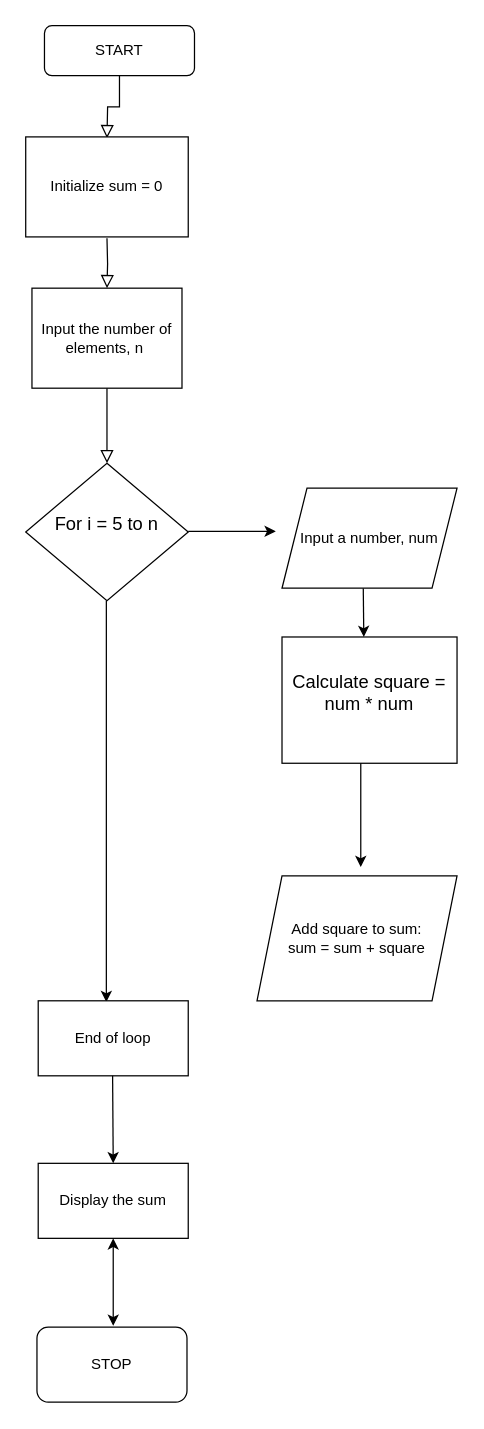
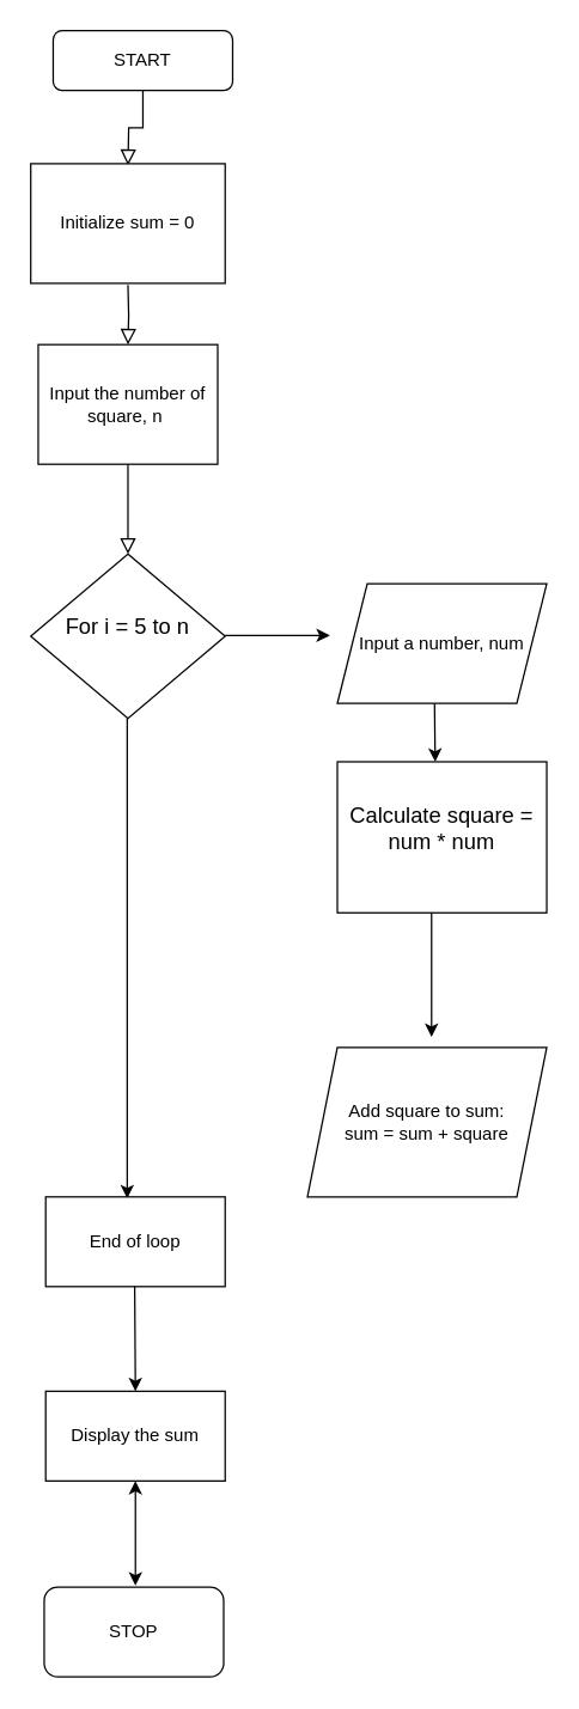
- <mxCell id="10" value="Input the number of elements, n&amp;nbsp;" style="rounded=0;whiteSpace=wrap;html=1;" vertex="1" parent="1"><mxGeometry x="25" y="230" width="120" height="80" as="geometry" /></mxCell>
+ <mxCell id="10" value="Input the number of square, n&amp;nbsp;" style="rounded=0;whiteSpace=wrap;html=1;" vertex="1" parent="1"><mxGeometry x="25" y="230" width="120" height="80" as="geometry" /></mxCell>
